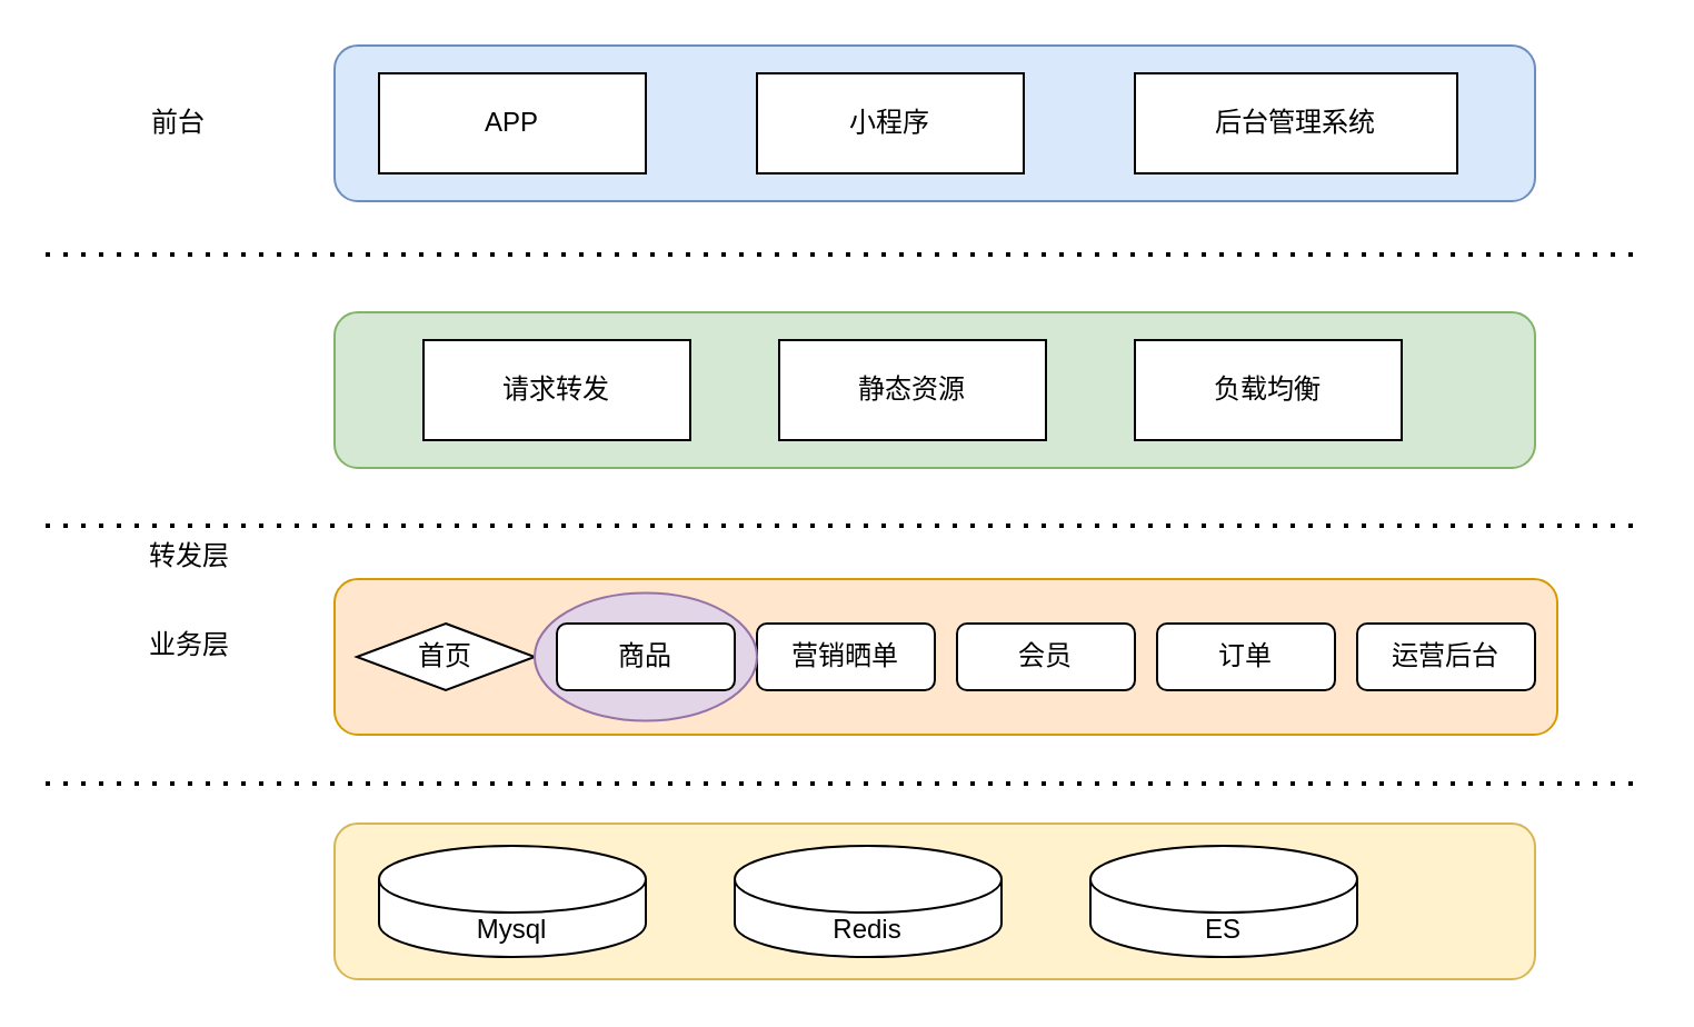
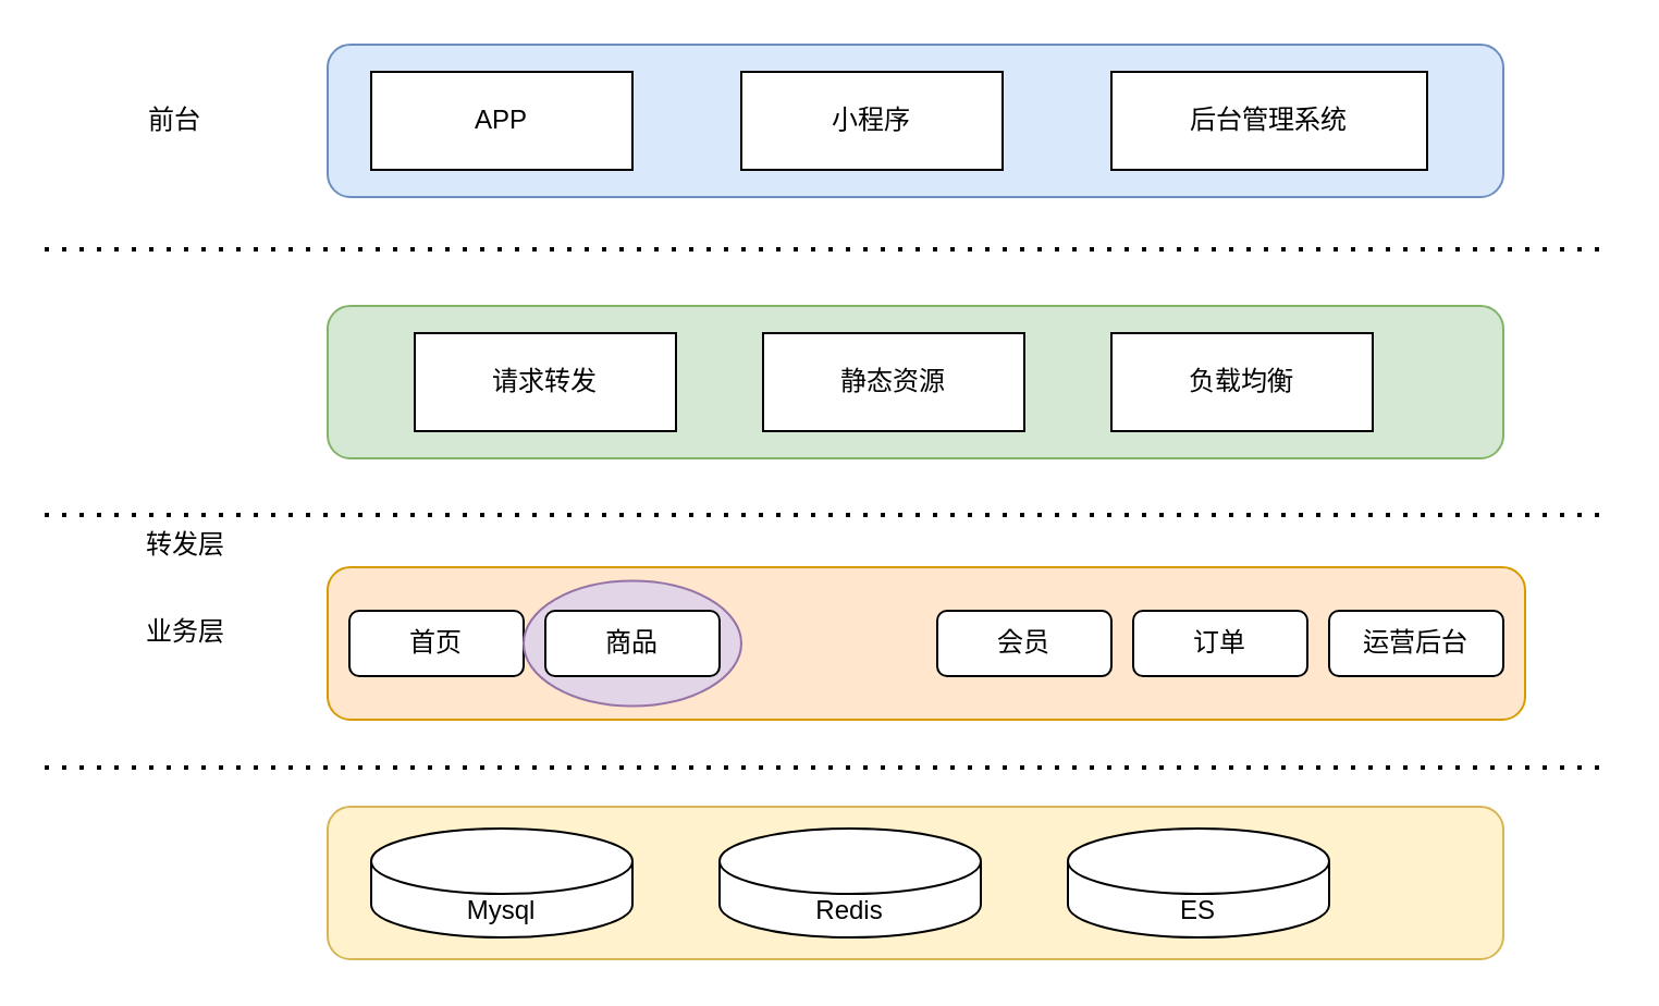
- <mxCell id="17" value="首页" style="rhombus;whiteSpace=wrap;html=1;shadow=0;glass=0;" parent="2" vertex="1"><mxGeometry x="140" y="260" width="80" height="30" as="geometry" /></mxCell>
+ <mxCell id="17" value="首页" style="rounded=1;whiteSpace=wrap;html=1;shadow=0;glass=0;" parent="2" vertex="1"><mxGeometry x="140" y="260" width="80" height="30" as="geometry" /></mxCell>
- <mxCell id="18" value="营销晒单" style="rounded=1;whiteSpace=wrap;html=1;shadow=0;glass=0;" parent="2" vertex="1"><mxGeometry x="320" y="260" width="80" height="30" as="geometry" /></mxCell>
